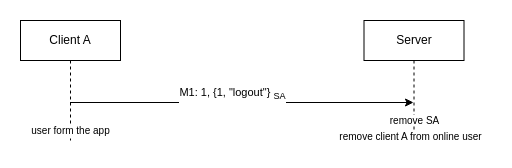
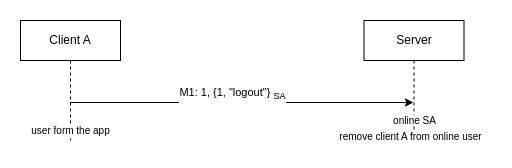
- <mxCell id="8" value="&lt;font style=&quot;font-size: 10px ; background-color: rgb(255 , 255 , 255)&quot;&gt;remove SA&lt;/font&gt;" style="text;html=1;align=center;verticalAlign=middle;resizable=0;points=[];autosize=1;strokeColor=none;" vertex="1" parent="1"><mxGeometry x="384" y="110" width="60" height="20" as="geometry" /></mxCell>
+ <mxCell id="8" value="&lt;font style=&quot;font-size: 10px ; background-color: rgb(255 , 255 , 255)&quot;&gt;online SA&lt;/font&gt;" style="text;html=1;align=center;verticalAlign=middle;resizable=0;points=[];autosize=1;strokeColor=none;" vertex="1" parent="1"><mxGeometry x="384" y="110" width="60" height="20" as="geometry" /></mxCell>
